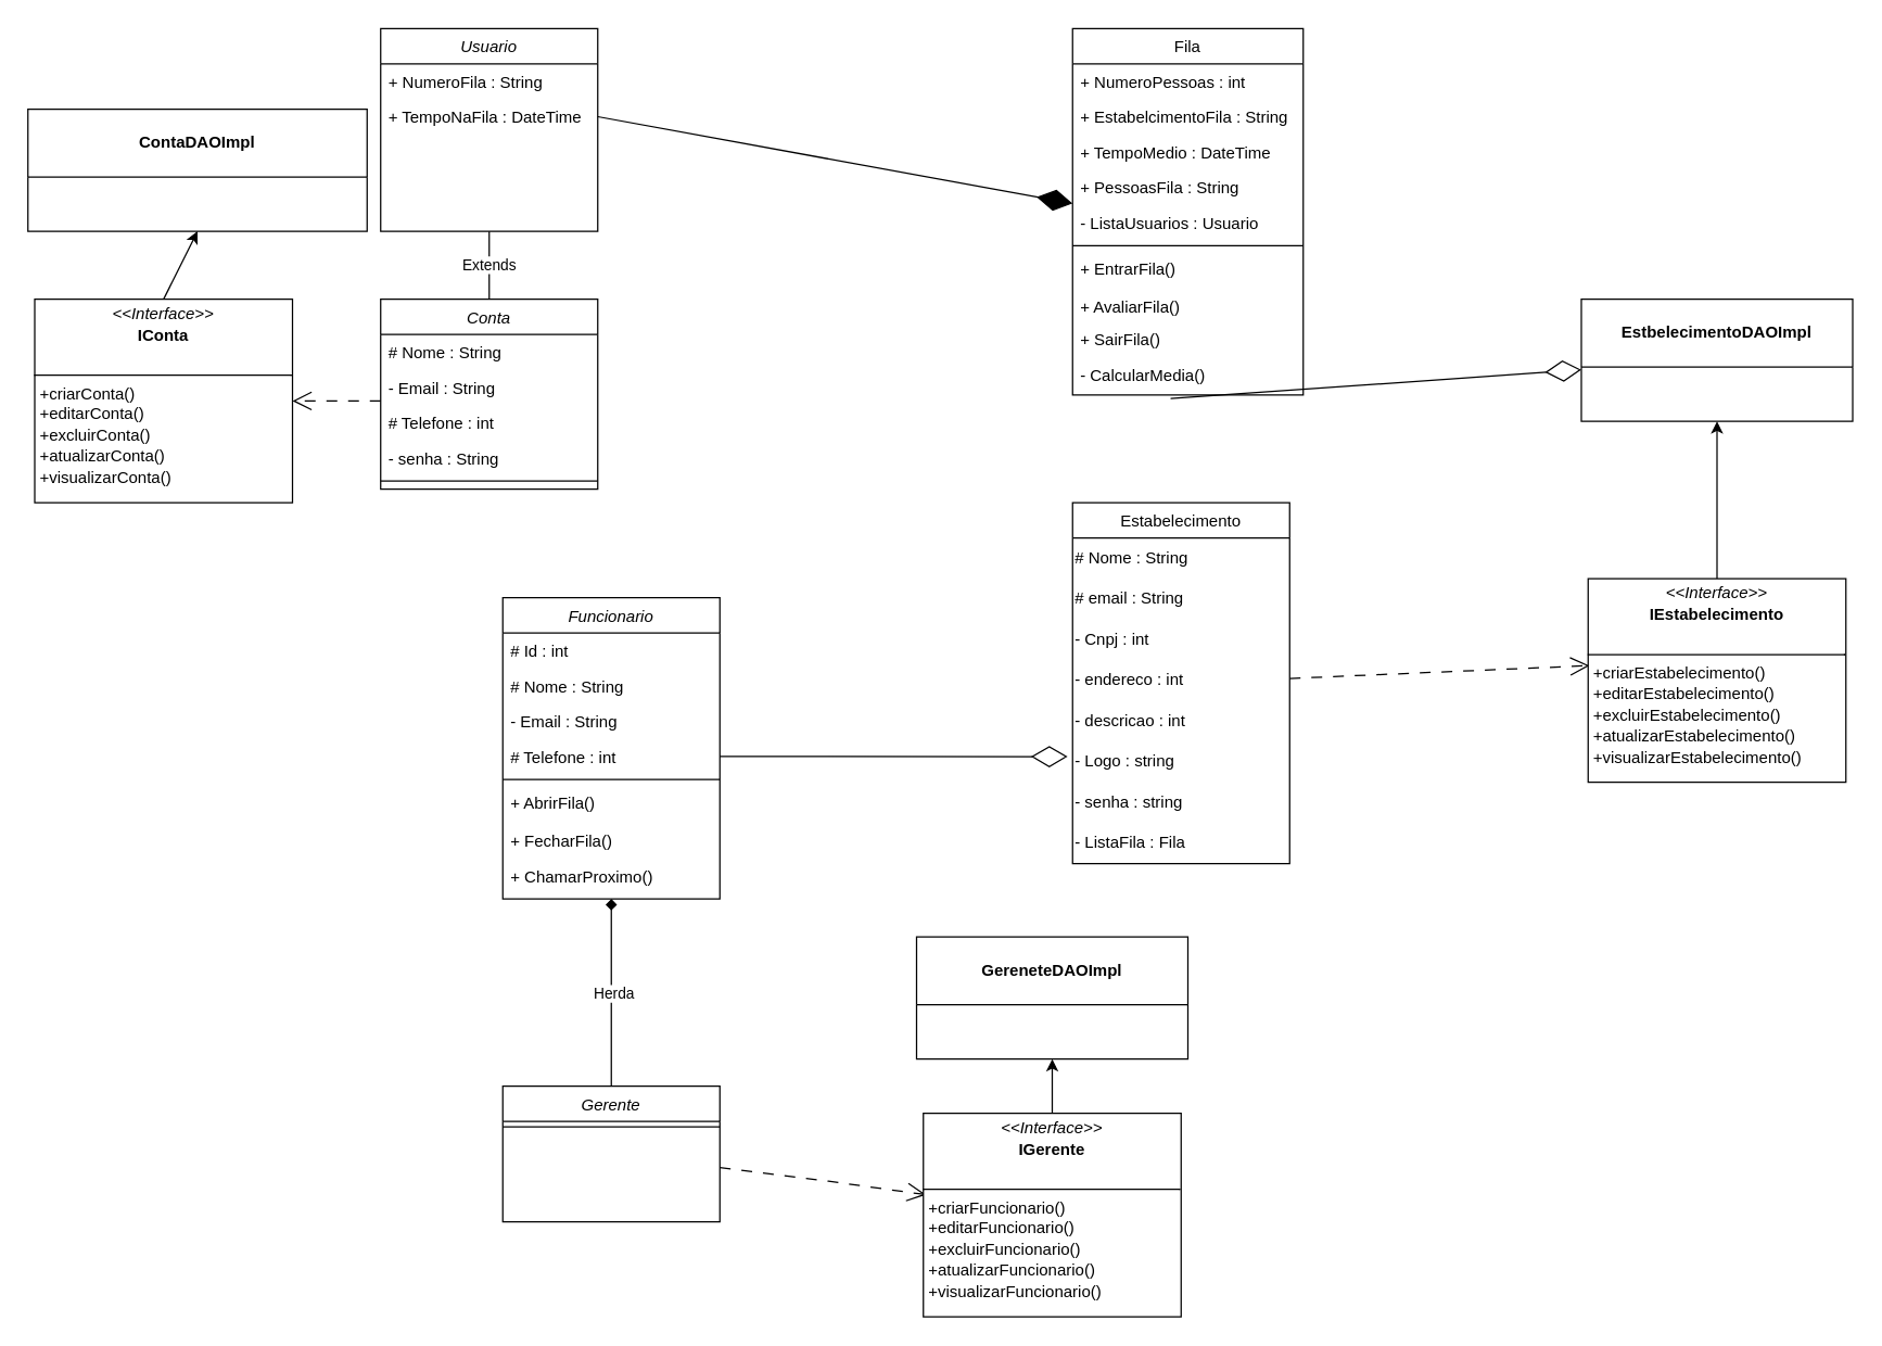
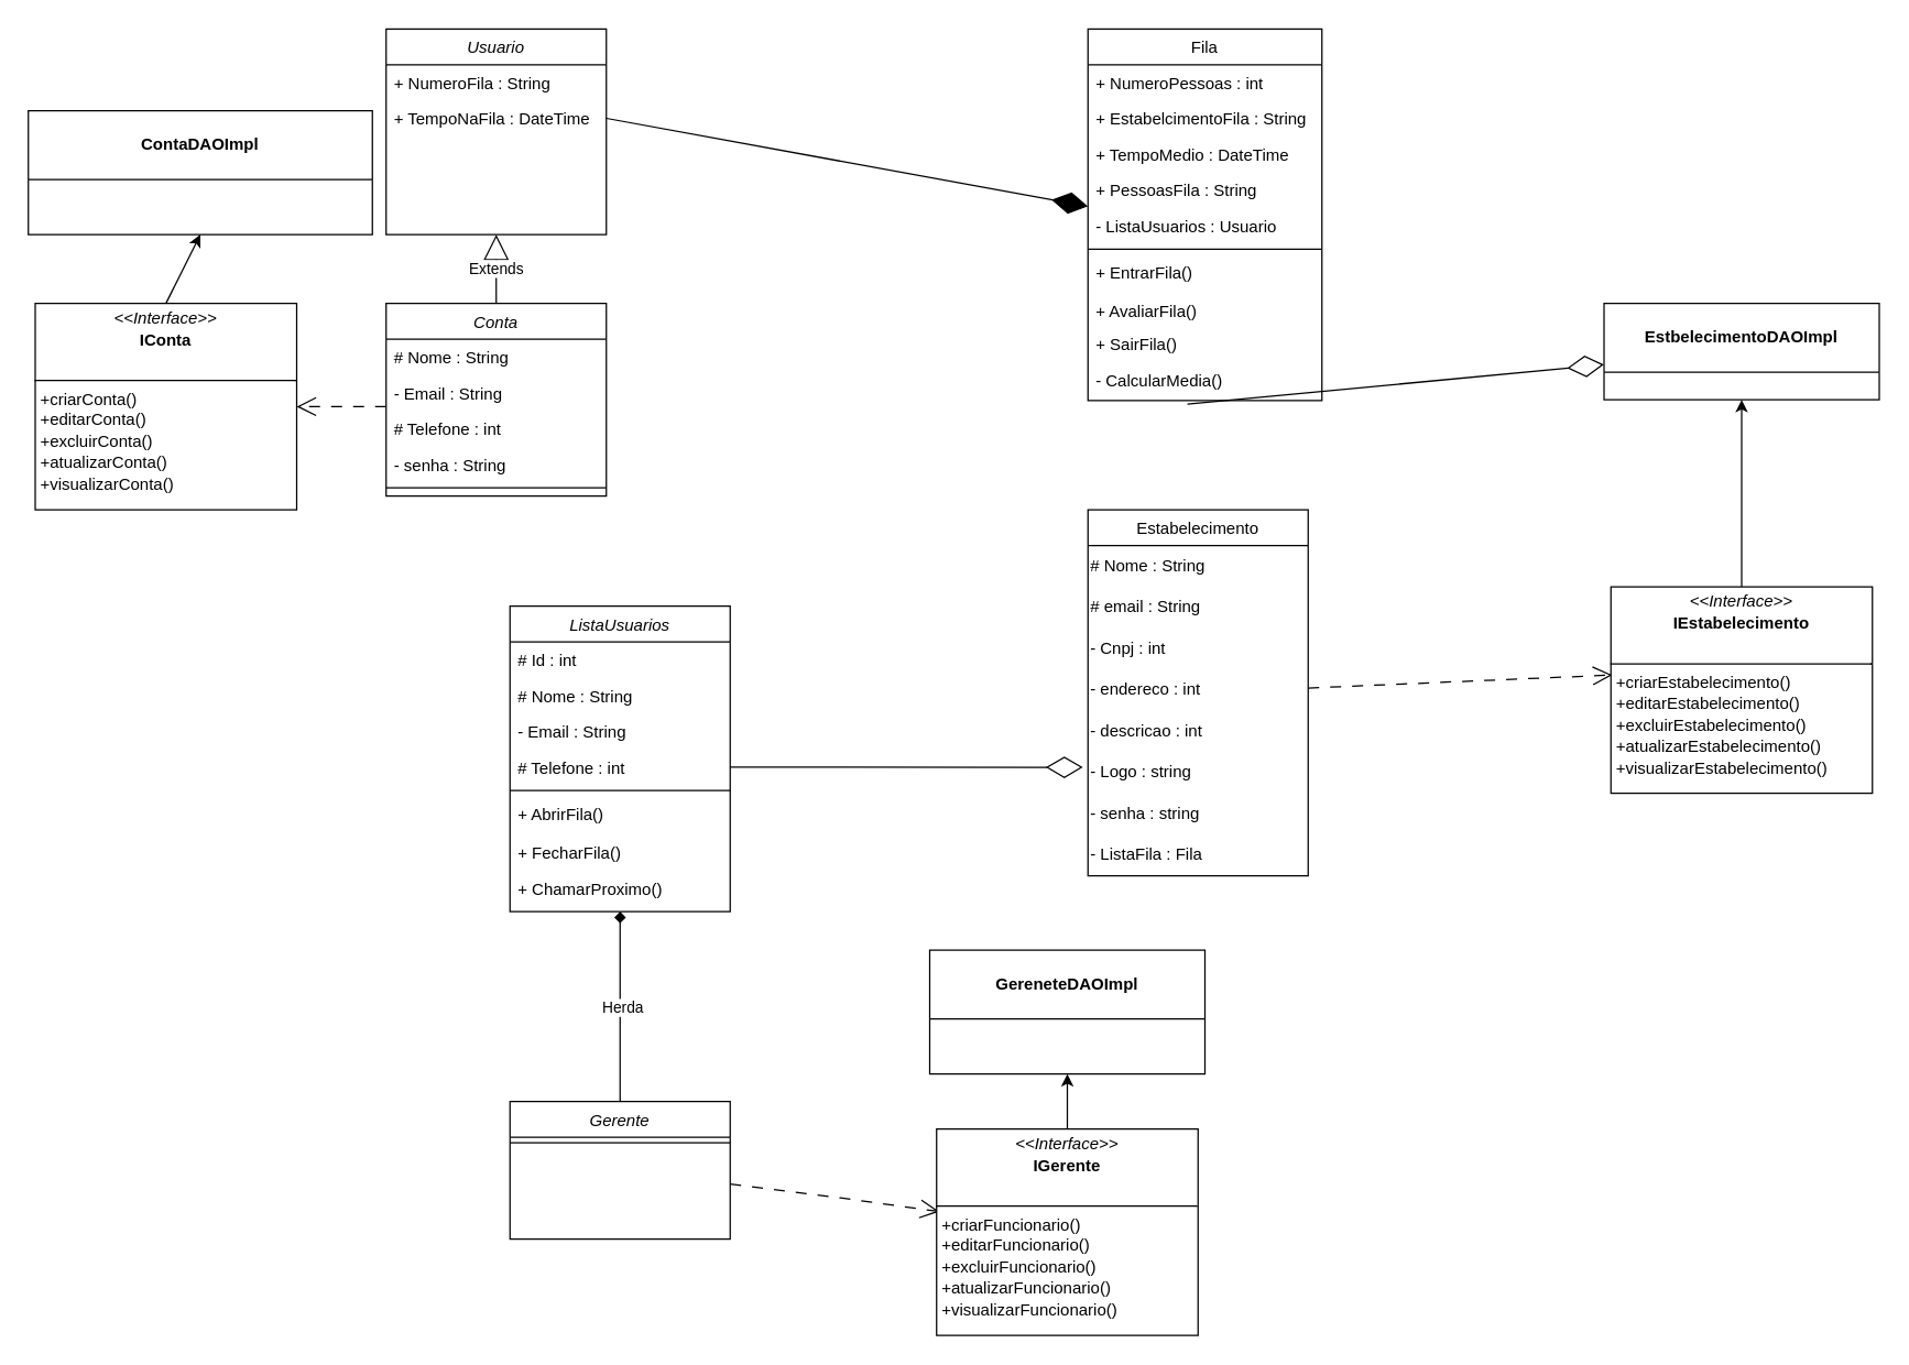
- <mxCell id="47" value="Extends" style="endArrow=none;endSize=16;endFill=0;html=1;rounded=0;exitX=0.5;exitY=0;exitDx=0;exitDy=0;entryX=0.5;entryY=1;entryDx=0;entryDy=0;" parent="1" source="38" edge="1" target="2"><mxGeometry width="160" relative="1" as="geometry"><mxPoint x="560" y="180" as="sourcePoint" /><mxPoint x="340" y="150" as="targetPoint" /></mxGeometry></mxCell>
+ <mxCell id="47" value="Extends" style="endArrow=block;endSize=16;endFill=0;html=1;rounded=0;exitX=0.5;exitY=0;exitDx=0;exitDy=0;entryX=0.5;entryY=1;entryDx=0;entryDy=0;" parent="1" source="38" edge="1" target="2"><mxGeometry width="160" relative="1" as="geometry"><mxPoint x="560" y="180" as="sourcePoint" /><mxPoint x="340" y="150" as="targetPoint" /></mxGeometry></mxCell>
- <mxCell id="49" value="EstbelecimentoDAOImpl" style="swimlane;whiteSpace=wrap;html=1;startSize=50;" parent="1" vertex="1"><mxGeometry x="1165" y="220" width="200" height="90" as="geometry" /></mxCell>
+ <mxCell id="49" value="EstbelecimentoDAOImpl" style="swimlane;whiteSpace=wrap;html=1;startSize=50;" parent="1" vertex="1"><mxGeometry x="1165" y="220" width="200" height="70" as="geometry" /></mxCell>
- <mxCell id="25" value="Funcionario" style="swimlane;fontStyle=2;align=center;verticalAlign=top;childLayout=stackLayout;horizontal=1;startSize=26;horizontalStack=0;resizeParent=1;resizeLast=0;collapsible=1;marginBottom=0;rounded=0;shadow=0;strokeWidth=1;" parent="1" vertex="1"><mxGeometry x="370" y="440" width="160" height="222" as="geometry"><mxRectangle x="230" y="140" width="160" height="26" as="alternateBounds" /></mxGeometry></mxCell>
+ <mxCell id="25" value="ListaUsuarios" style="swimlane;fontStyle=2;align=center;verticalAlign=top;childLayout=stackLayout;horizontal=1;startSize=26;horizontalStack=0;resizeParent=1;resizeLast=0;collapsible=1;marginBottom=0;rounded=0;shadow=0;strokeWidth=1;" parent="1" vertex="1"><mxGeometry x="370" y="440" width="160" height="222" as="geometry"><mxRectangle x="230" y="140" width="160" height="26" as="alternateBounds" /></mxGeometry></mxCell>
